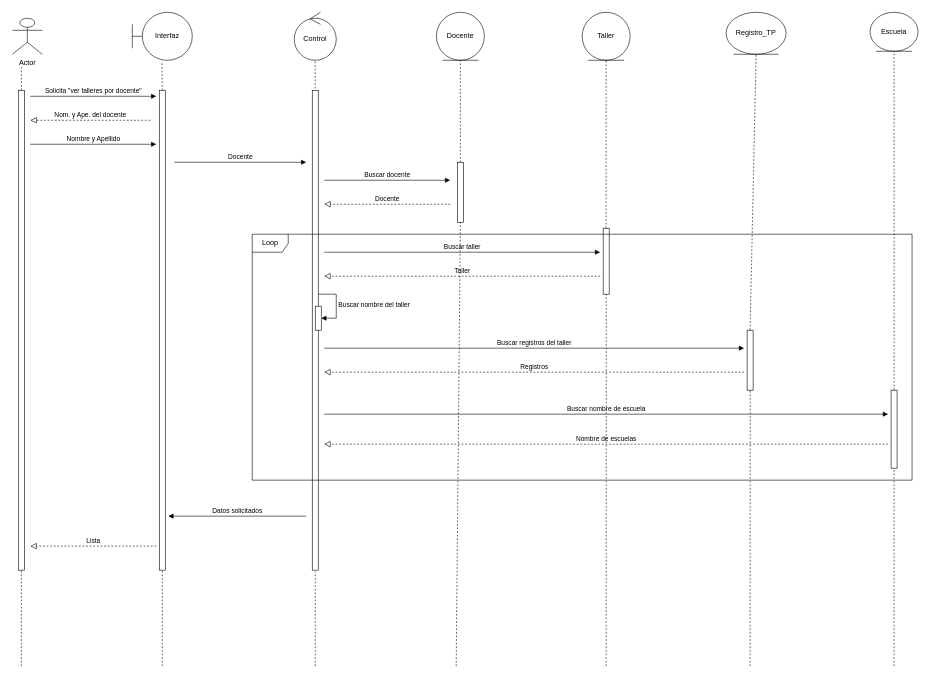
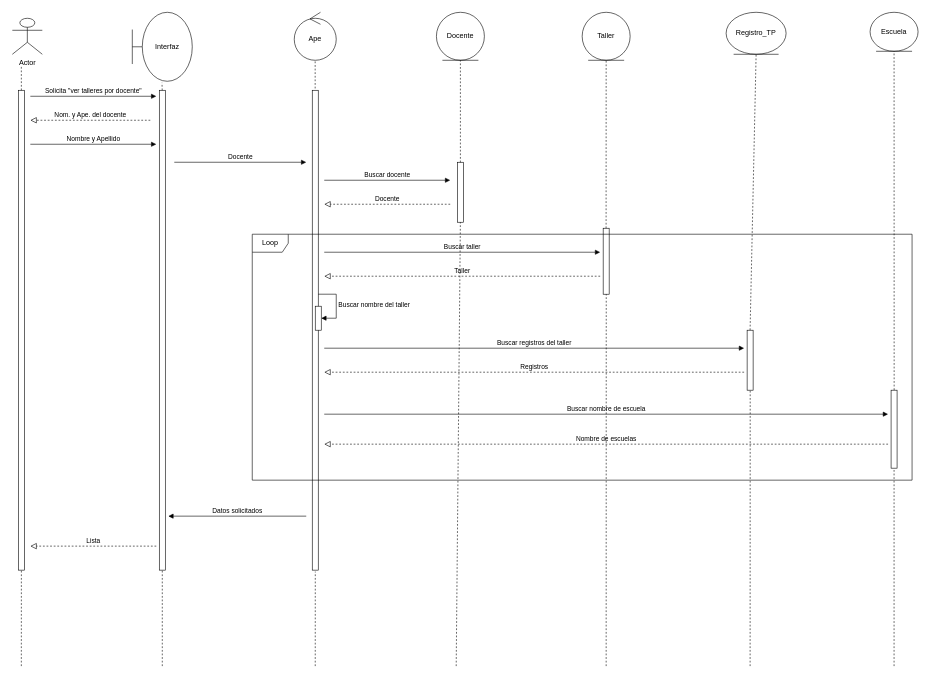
- <mxCell id="3" value="Interfaz" style="shape=umlBoundary;whiteSpace=wrap;html=1;" vertex="1" parent="1"><mxGeometry x="220" y="20" width="100" height="80" as="geometry" /></mxCell>
+ <mxCell id="3" value="Interfaz" style="shape=umlBoundary;whiteSpace=wrap;html=1;" vertex="1" parent="1"><mxGeometry x="220" y="20" width="100" height="115" as="geometry" /></mxCell>
- <mxCell id="4" value="Control" style="ellipse;shape=umlControl;whiteSpace=wrap;html=1;" vertex="1" parent="1"><mxGeometry x="490" y="20" width="70" height="80" as="geometry" /></mxCell>
+ <mxCell id="4" value="Ape" style="ellipse;shape=umlControl;whiteSpace=wrap;html=1;" vertex="1" parent="1"><mxGeometry x="490" y="20" width="70" height="80" as="geometry" /></mxCell>
